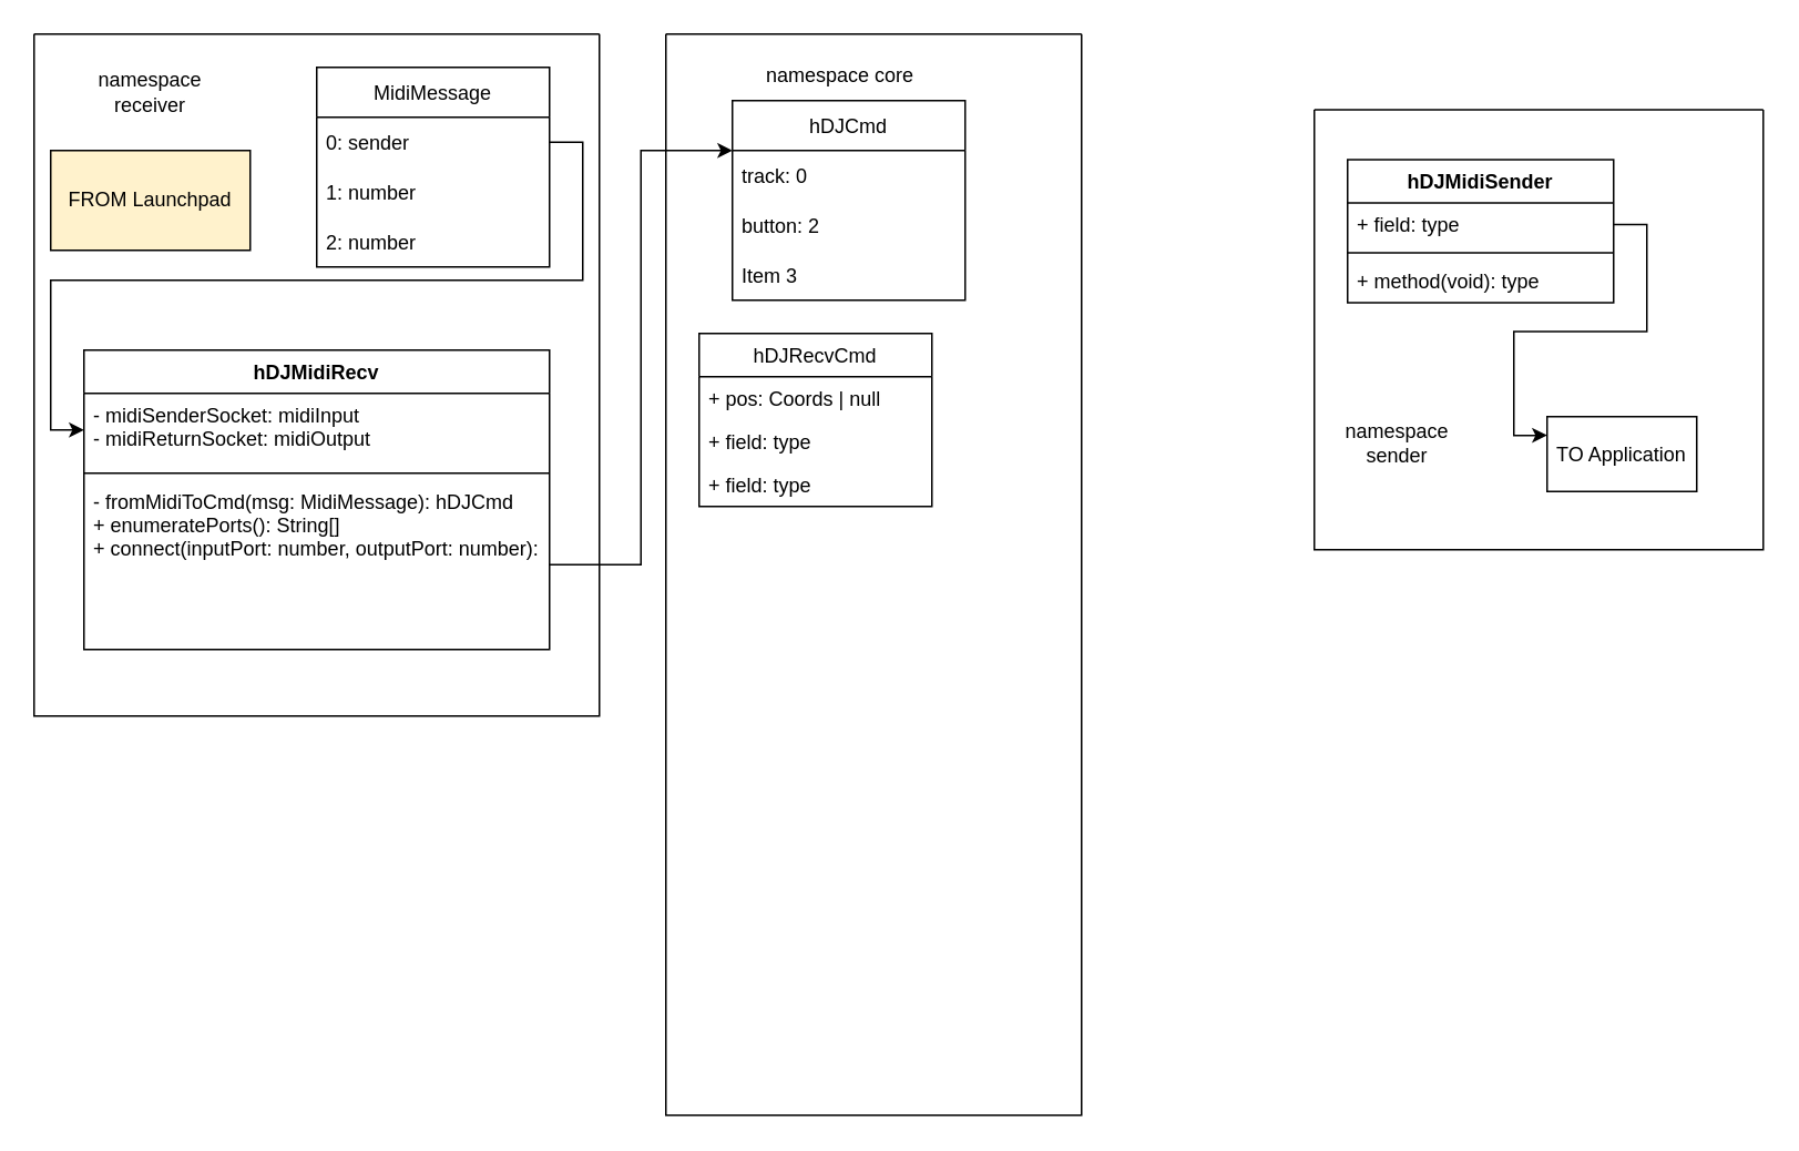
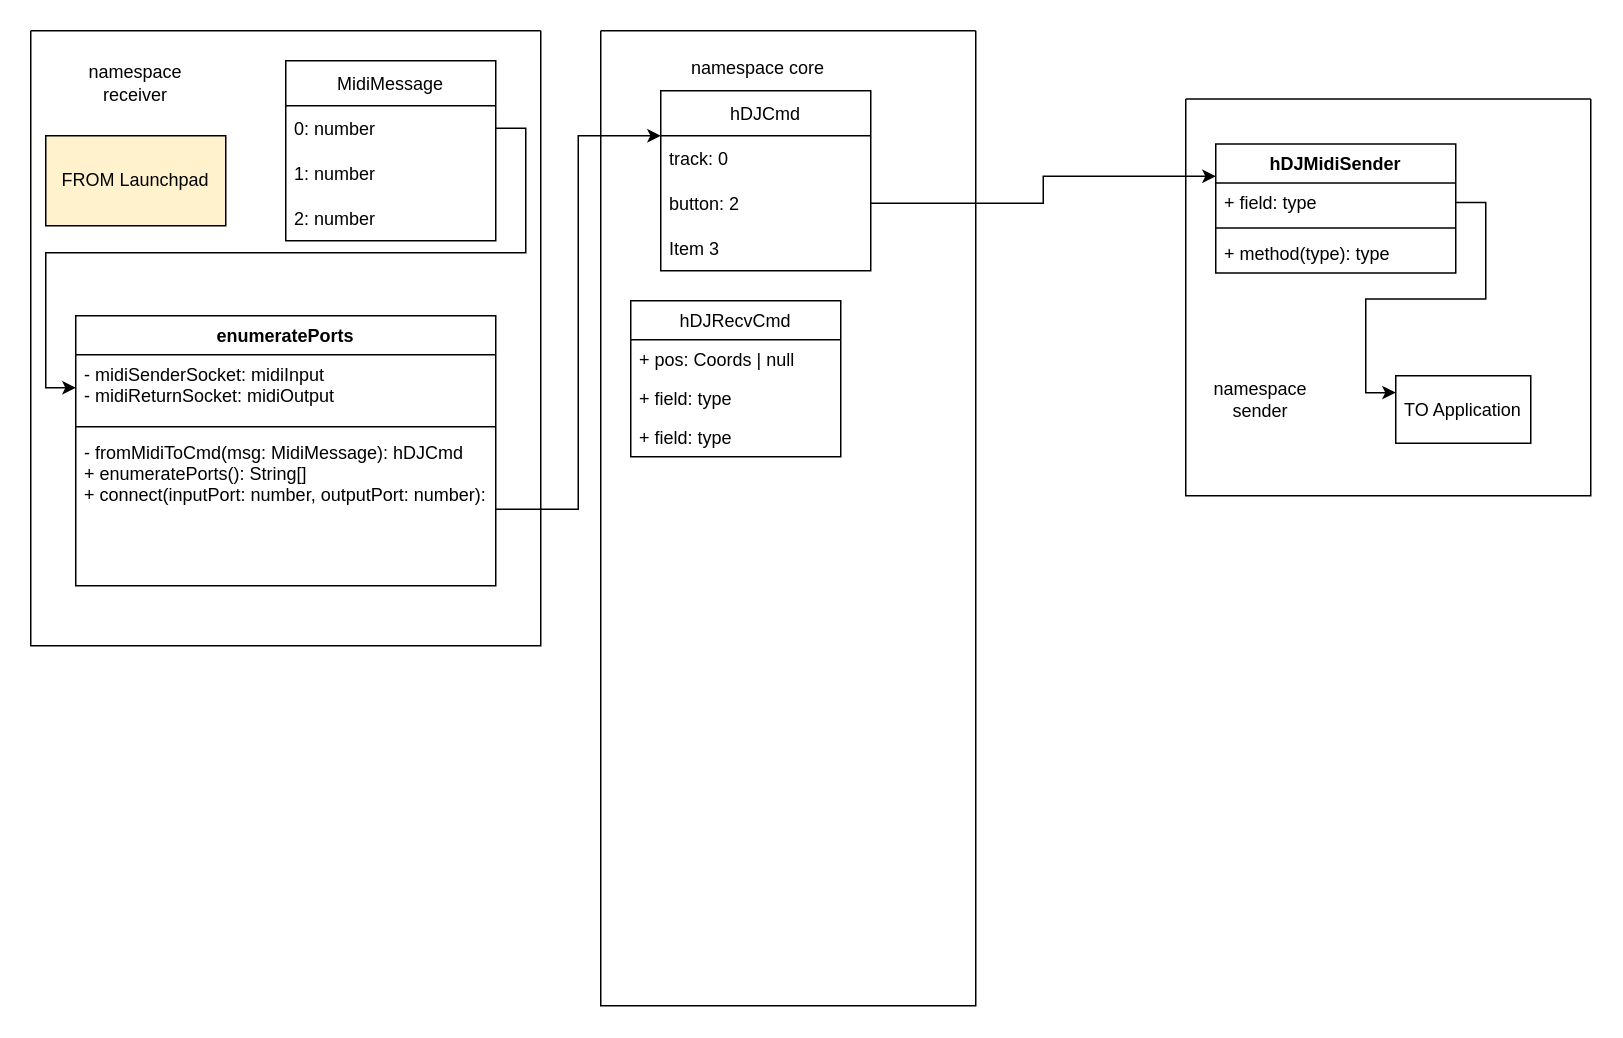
- <mxCell id="6" value="0: sender" style="text;strokeColor=none;fillColor=none;align=left;verticalAlign=middle;spacingLeft=4;spacingRight=4;overflow=hidden;points=[[0,0.5],[1,0.5]];portConstraint=eastwest;rotatable=0;" vertex="1" parent="5"><mxGeometry y="30" width="140" height="30" as="geometry" /></mxCell>
+ <mxCell id="6" value="0: number" style="text;strokeColor=none;fillColor=none;align=left;verticalAlign=middle;spacingLeft=4;spacingRight=4;overflow=hidden;points=[[0,0.5],[1,0.5]];portConstraint=eastwest;rotatable=0;" vertex="1" parent="5"><mxGeometry y="30" width="140" height="30" as="geometry" /></mxCell>
+ <mxCell id="33" style="edgeStyle=orthogonalEdgeStyle;rounded=0;orthogonalLoop=1;jettySize=auto;html=1;exitX=1;exitY=0.5;exitDx=0;exitDy=0;entryX=0;entryY=0.25;entryDx=0;entryDy=0;" edge="1" parent="1" source="18" target="26"><mxGeometry relative="1" as="geometry" /></mxCell>
- <mxCell id="29" value="+ method(void): type" style="text;strokeColor=none;fillColor=none;align=left;verticalAlign=top;spacingLeft=4;spacingRight=4;overflow=hidden;rotatable=0;points=[[0,0.5],[1,0.5]];portConstraint=eastwest;" vertex="1" parent="26"><mxGeometry y="60" width="160" height="26" as="geometry" /></mxCell>
+ <mxCell id="29" value="+ method(type): type" style="text;strokeColor=none;fillColor=none;align=left;verticalAlign=top;spacingLeft=4;spacingRight=4;overflow=hidden;rotatable=0;points=[[0,0.5],[1,0.5]];portConstraint=eastwest;" vertex="1" parent="26"><mxGeometry y="60" width="160" height="26" as="geometry" /></mxCell>
- <mxCell id="9" value="hDJMidiRecv" style="swimlane;fontStyle=1;align=center;verticalAlign=top;childLayout=stackLayout;horizontal=1;startSize=26;horizontalStack=0;resizeParent=1;resizeParentMax=0;resizeLast=0;collapsible=1;marginBottom=0;" vertex="1" parent="3"><mxGeometry x="30" y="190" width="280" height="180" as="geometry" /></mxCell>
+ <mxCell id="9" value="enumeratePorts" style="swimlane;fontStyle=1;align=center;verticalAlign=top;childLayout=stackLayout;horizontal=1;startSize=26;horizontalStack=0;resizeParent=1;resizeParentMax=0;resizeLast=0;collapsible=1;marginBottom=0;" vertex="1" parent="3"><mxGeometry x="30" y="190" width="280" height="180" as="geometry" /></mxCell>
